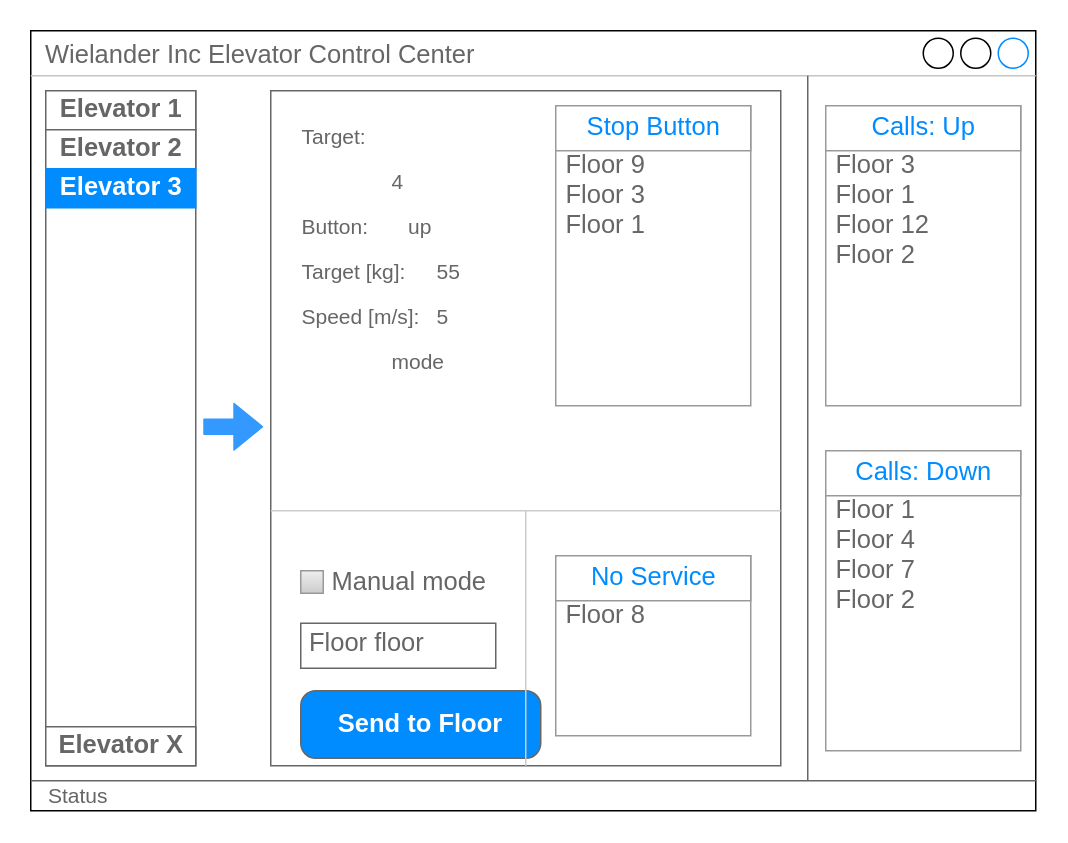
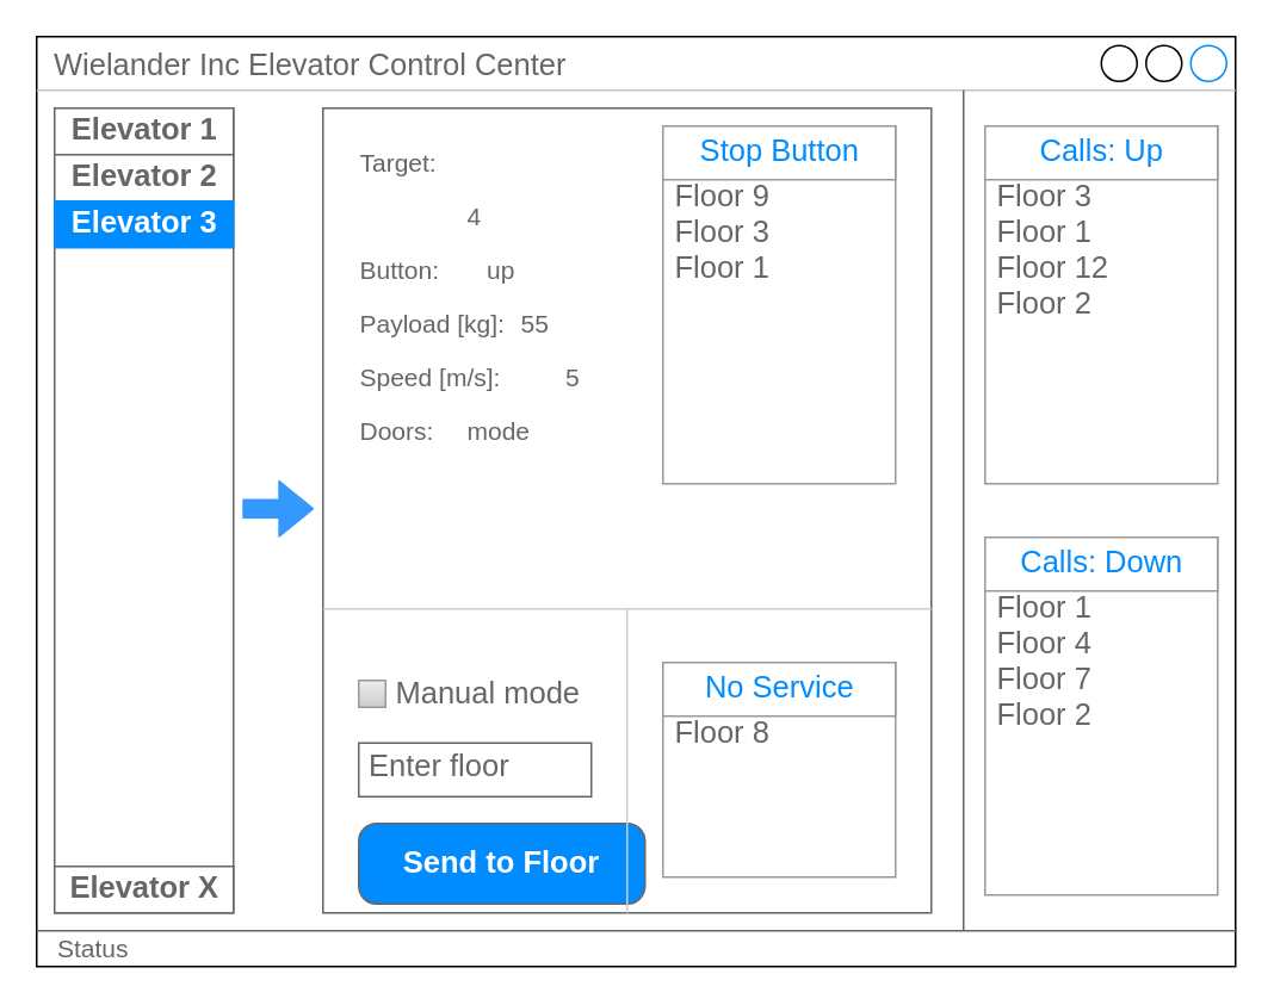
- <mxCell id="14" value="Target [kg]:" style="text;html=1;strokeColor=none;fillColor=none;align=left;verticalAlign=middle;whiteSpace=wrap;rounded=0;fontSize=14;fontColor=#666666;" parent="12" vertex="1"><mxGeometry y="60" width="90" height="20" as="geometry" /></mxCell>
+ <mxCell id="14" value="Payload [kg]:" style="text;html=1;strokeColor=none;fillColor=none;align=left;verticalAlign=middle;whiteSpace=wrap;rounded=0;fontSize=14;fontColor=#666666;" parent="12" vertex="1"><mxGeometry y="60" width="90" height="20" as="geometry" /></mxCell>
- <mxCell id="20" value="5" style="text;html=1;strokeColor=none;fillColor=none;align=left;verticalAlign=middle;whiteSpace=wrap;rounded=0;fontSize=14;fontColor=#666666;" parent="12" vertex="1"><mxGeometry x="90" y="90" width="40" height="20" as="geometry" /></mxCell>
+ <mxCell id="20" value="5" style="text;html=1;strokeColor=none;fillColor=none;align=left;verticalAlign=middle;whiteSpace=wrap;rounded=0;fontSize=14;fontColor=#666666;" parent="12" vertex="1"><mxGeometry x="115" y="90" width="40" height="20" as="geometry" /></mxCell>
+ <mxCell id="16" value="Doors:" style="text;html=1;strokeColor=none;fillColor=none;align=left;verticalAlign=middle;whiteSpace=wrap;rounded=0;fontSize=14;fontColor=#666666;" parent="12" vertex="1"><mxGeometry y="120" width="40" height="20" as="geometry" /></mxCell>
- <mxCell id="47" value="Floor floor" style="strokeWidth=1;shadow=0;dashed=0;align=center;html=1;shape=mxgraph.mockup.text.textBox;fontColor=#666666;align=left;fontSize=17;spacingLeft=4;spacingTop=-3;strokeColor=#666666;mainText=" parent="1" vertex="1"><mxGeometry x="200" y="415" width="130" height="30" as="geometry" /></mxCell>
+ <mxCell id="47" value="Enter floor" style="strokeWidth=1;shadow=0;dashed=0;align=center;html=1;shape=mxgraph.mockup.text.textBox;fontColor=#666666;align=left;fontSize=17;spacingLeft=4;spacingTop=-3;strokeColor=#666666;mainText=" parent="1" vertex="1"><mxGeometry x="200" y="415" width="130" height="30" as="geometry" /></mxCell>
